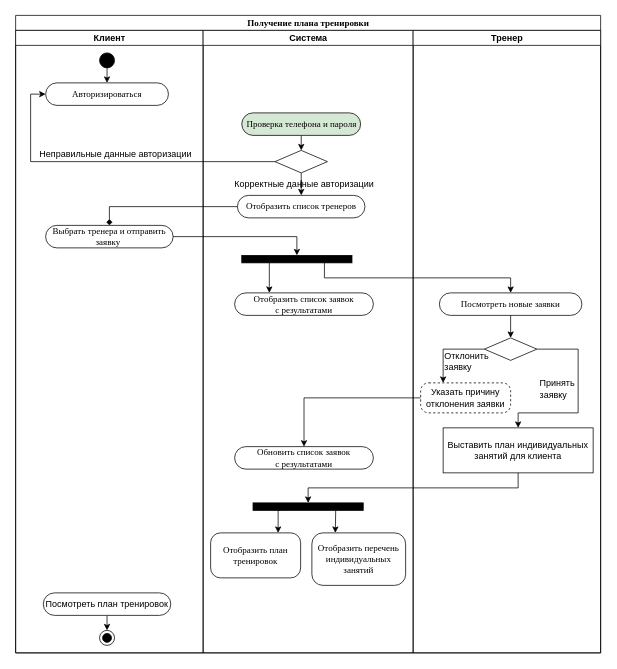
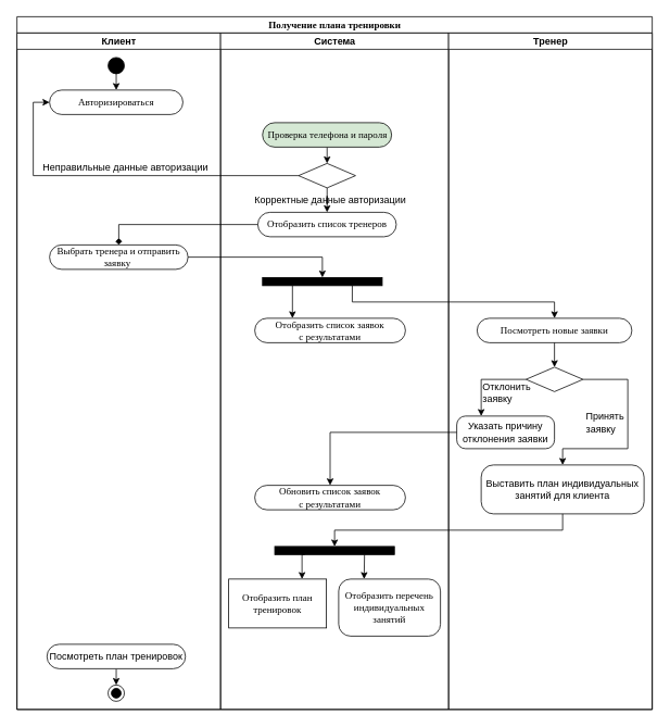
- <mxCell id="39" value="&lt;span style=&quot;font-family: Helvetica;&quot;&gt;Указать причину отклонения заявки&lt;/span&gt;" style="rounded=1;whiteSpace=wrap;html=1;shadow=0;comic=0;labelBackgroundColor=none;strokeWidth=1;fontFamily=Verdana;fontSize=12;align=center;arcSize=27;dashed=1;" vertex="1" parent="33"><mxGeometry x="10" y="470" width="120" height="40" as="geometry" /></mxCell>
+ <mxCell id="39" value="&lt;span style=&quot;font-family: Helvetica;&quot;&gt;Указать причину отклонения заявки&lt;/span&gt;" style="rounded=1;whiteSpace=wrap;html=1;shadow=0;comic=0;labelBackgroundColor=none;strokeWidth=1;fontFamily=Verdana;fontSize=12;align=center;arcSize=27;" vertex="1" parent="33"><mxGeometry x="10" y="470" width="120" height="40" as="geometry" /></mxCell>
- <mxCell id="40" value="&lt;span style=&quot;font-family: Helvetica;&quot;&gt;Выставить план&amp;nbsp;&lt;/span&gt;&lt;span style=&quot;color: light-dark(rgb(0, 0, 0), rgb(255, 255, 255)); font-family: Helvetica; background-color: transparent;&quot;&gt;индивидуальных занятий для клиента&lt;/span&gt;" style="whiteSpace=wrap;html=1;shadow=0;comic=0;labelBackgroundColor=none;strokeWidth=1;fontFamily=Verdana;fontSize=12;align=center;arcSize=25;rounded=0;" vertex="1" parent="33"><mxGeometry x="40" y="530" width="200" height="60" as="geometry" /></mxCell>
+ <mxCell id="40" value="&lt;span style=&quot;font-family: Helvetica;&quot;&gt;Выставить план&amp;nbsp;&lt;/span&gt;&lt;span style=&quot;color: light-dark(rgb(0, 0, 0), rgb(255, 255, 255)); font-family: Helvetica; background-color: transparent;&quot;&gt;индивидуальных занятий для клиента&lt;/span&gt;" style="rounded=1;whiteSpace=wrap;html=1;shadow=0;comic=0;labelBackgroundColor=none;strokeWidth=1;fontFamily=Verdana;fontSize=12;align=center;arcSize=25;" vertex="1" parent="33"><mxGeometry x="40" y="530" width="200" height="60" as="geometry" /></mxCell>
- <mxCell id="23" value="Отобразить план тренировок" style="rounded=1;whiteSpace=wrap;html=1;shadow=0;comic=0;labelBackgroundColor=none;strokeWidth=1;fontFamily=Verdana;fontSize=12;align=center;arcSize=22;" vertex="1" parent="11"><mxGeometry x="10" y="670" width="120" height="60" as="geometry" /></mxCell>
+ <mxCell id="23" value="Отобразить план тренировок" style="whiteSpace=wrap;html=1;shadow=0;comic=0;labelBackgroundColor=none;strokeWidth=1;fontFamily=Verdana;fontSize=12;align=center;arcSize=22;rounded=0;" vertex="1" parent="11"><mxGeometry x="10" y="670" width="120" height="60" as="geometry" /></mxCell>
